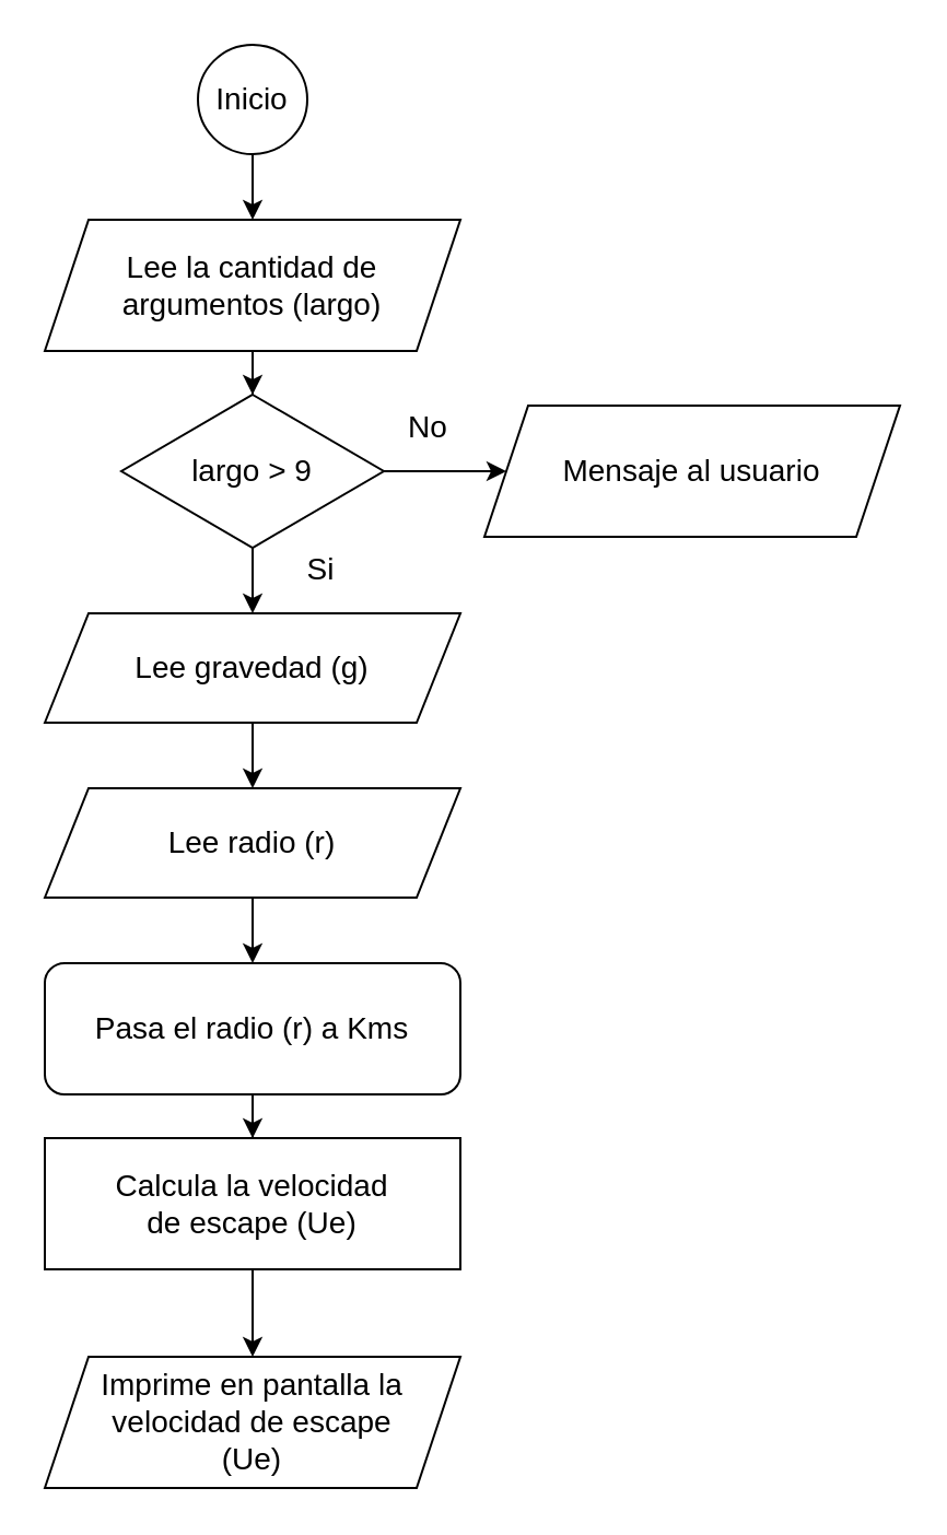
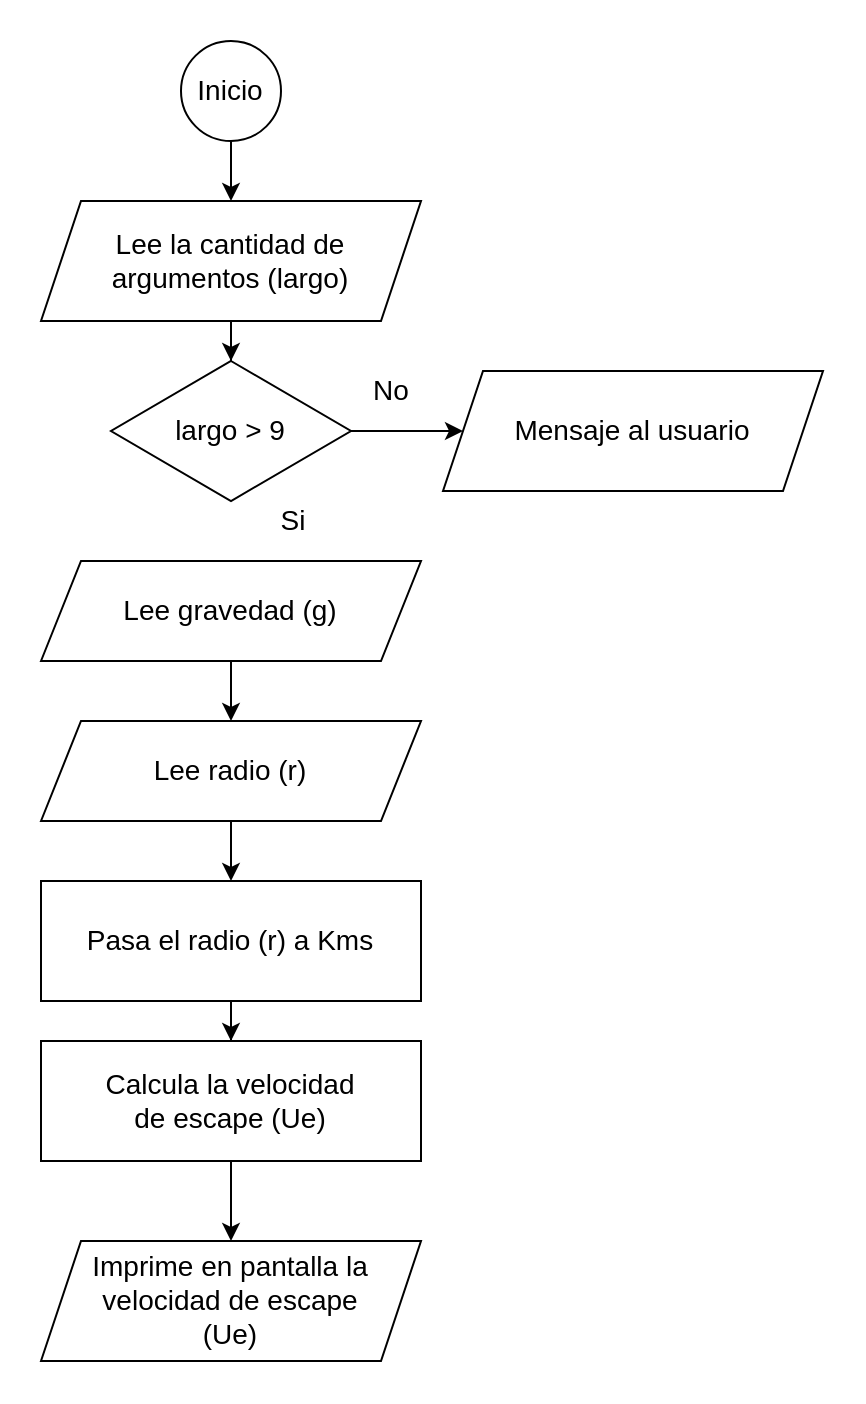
- <mxCell id="12" style="edgeStyle=orthogonalEdgeStyle;rounded=0;orthogonalLoop=1;jettySize=auto;html=1;exitX=0.5;exitY=1;exitDx=0;exitDy=0;" edge="1" parent="1" source="14" target="3"><mxGeometry relative="1" as="geometry" /></mxCell>
- <mxCell id="7" value="&lt;font style=&quot;font-size: 14px&quot;&gt;Pasa el radio (r) a Kms&lt;/font&gt;" style="whiteSpace=wrap;html=1;rounded=1;" vertex="1" parent="1"><mxGeometry x="20" y="440" width="190" height="60" as="geometry" /></mxCell>
+ <mxCell id="7" value="&lt;font style=&quot;font-size: 14px&quot;&gt;Pasa el radio (r) a Kms&lt;/font&gt;" style="rounded=0;whiteSpace=wrap;html=1;" vertex="1" parent="1"><mxGeometry x="20" y="440" width="190" height="60" as="geometry" /></mxCell>
